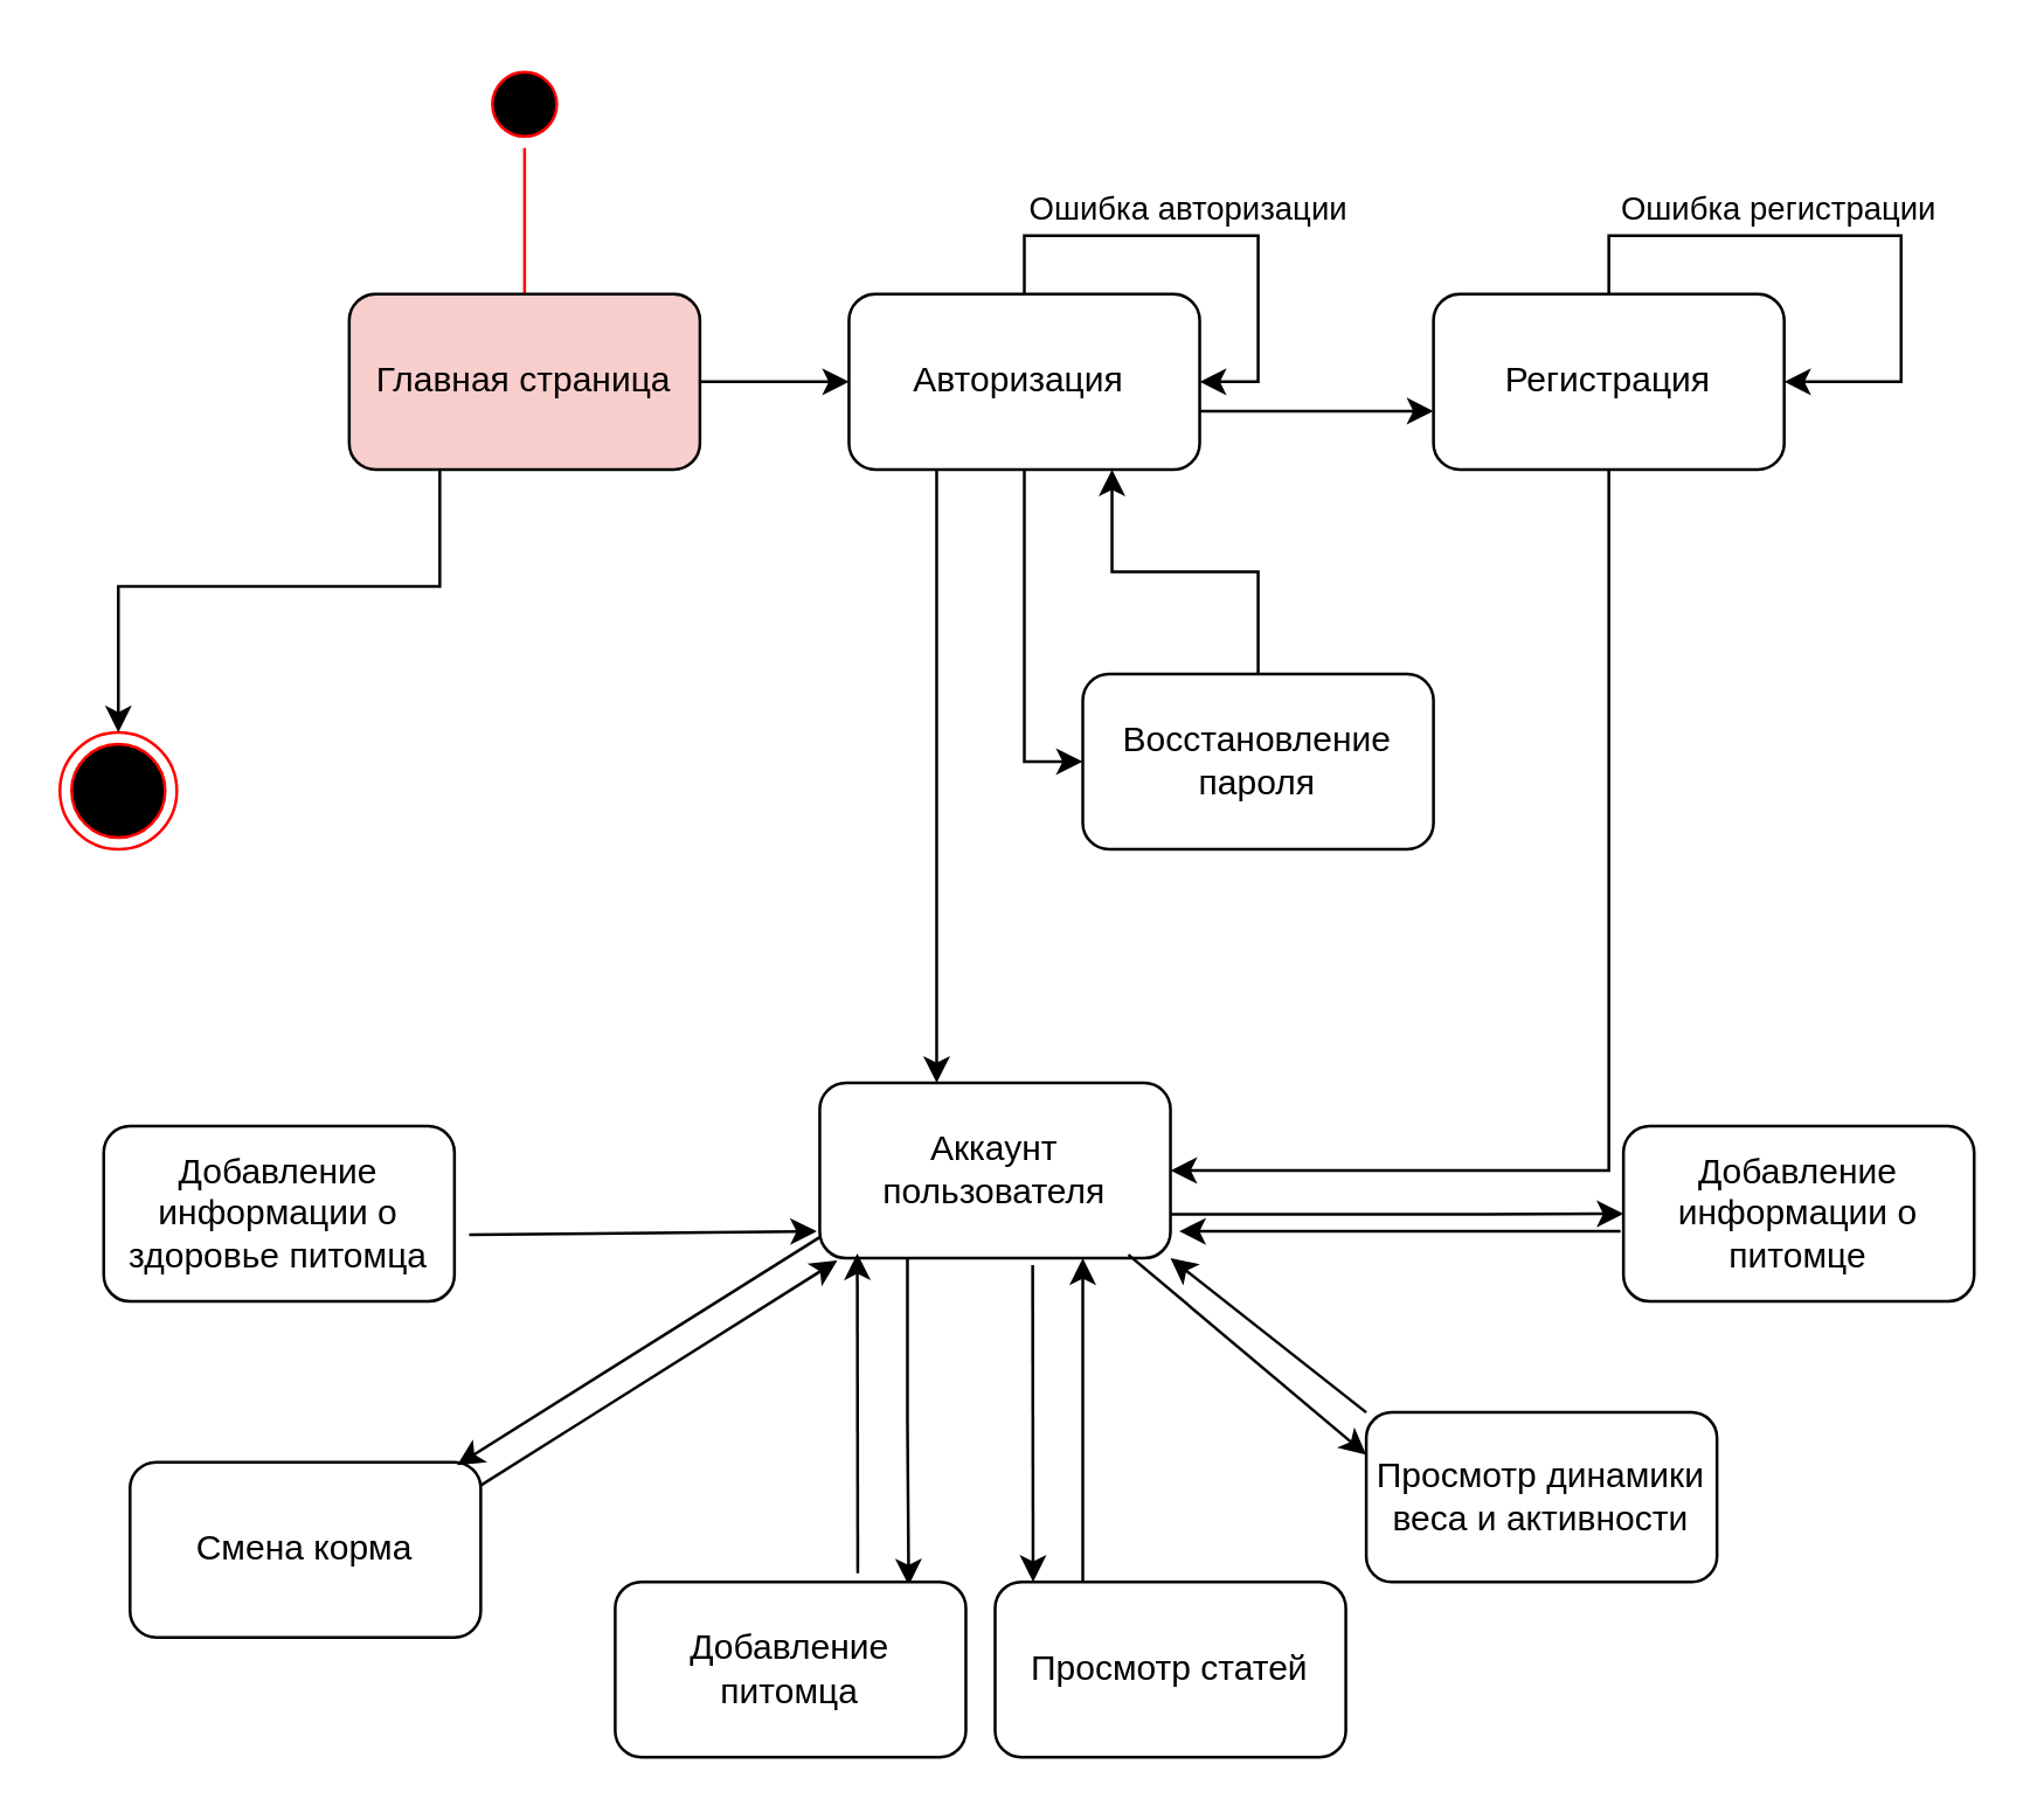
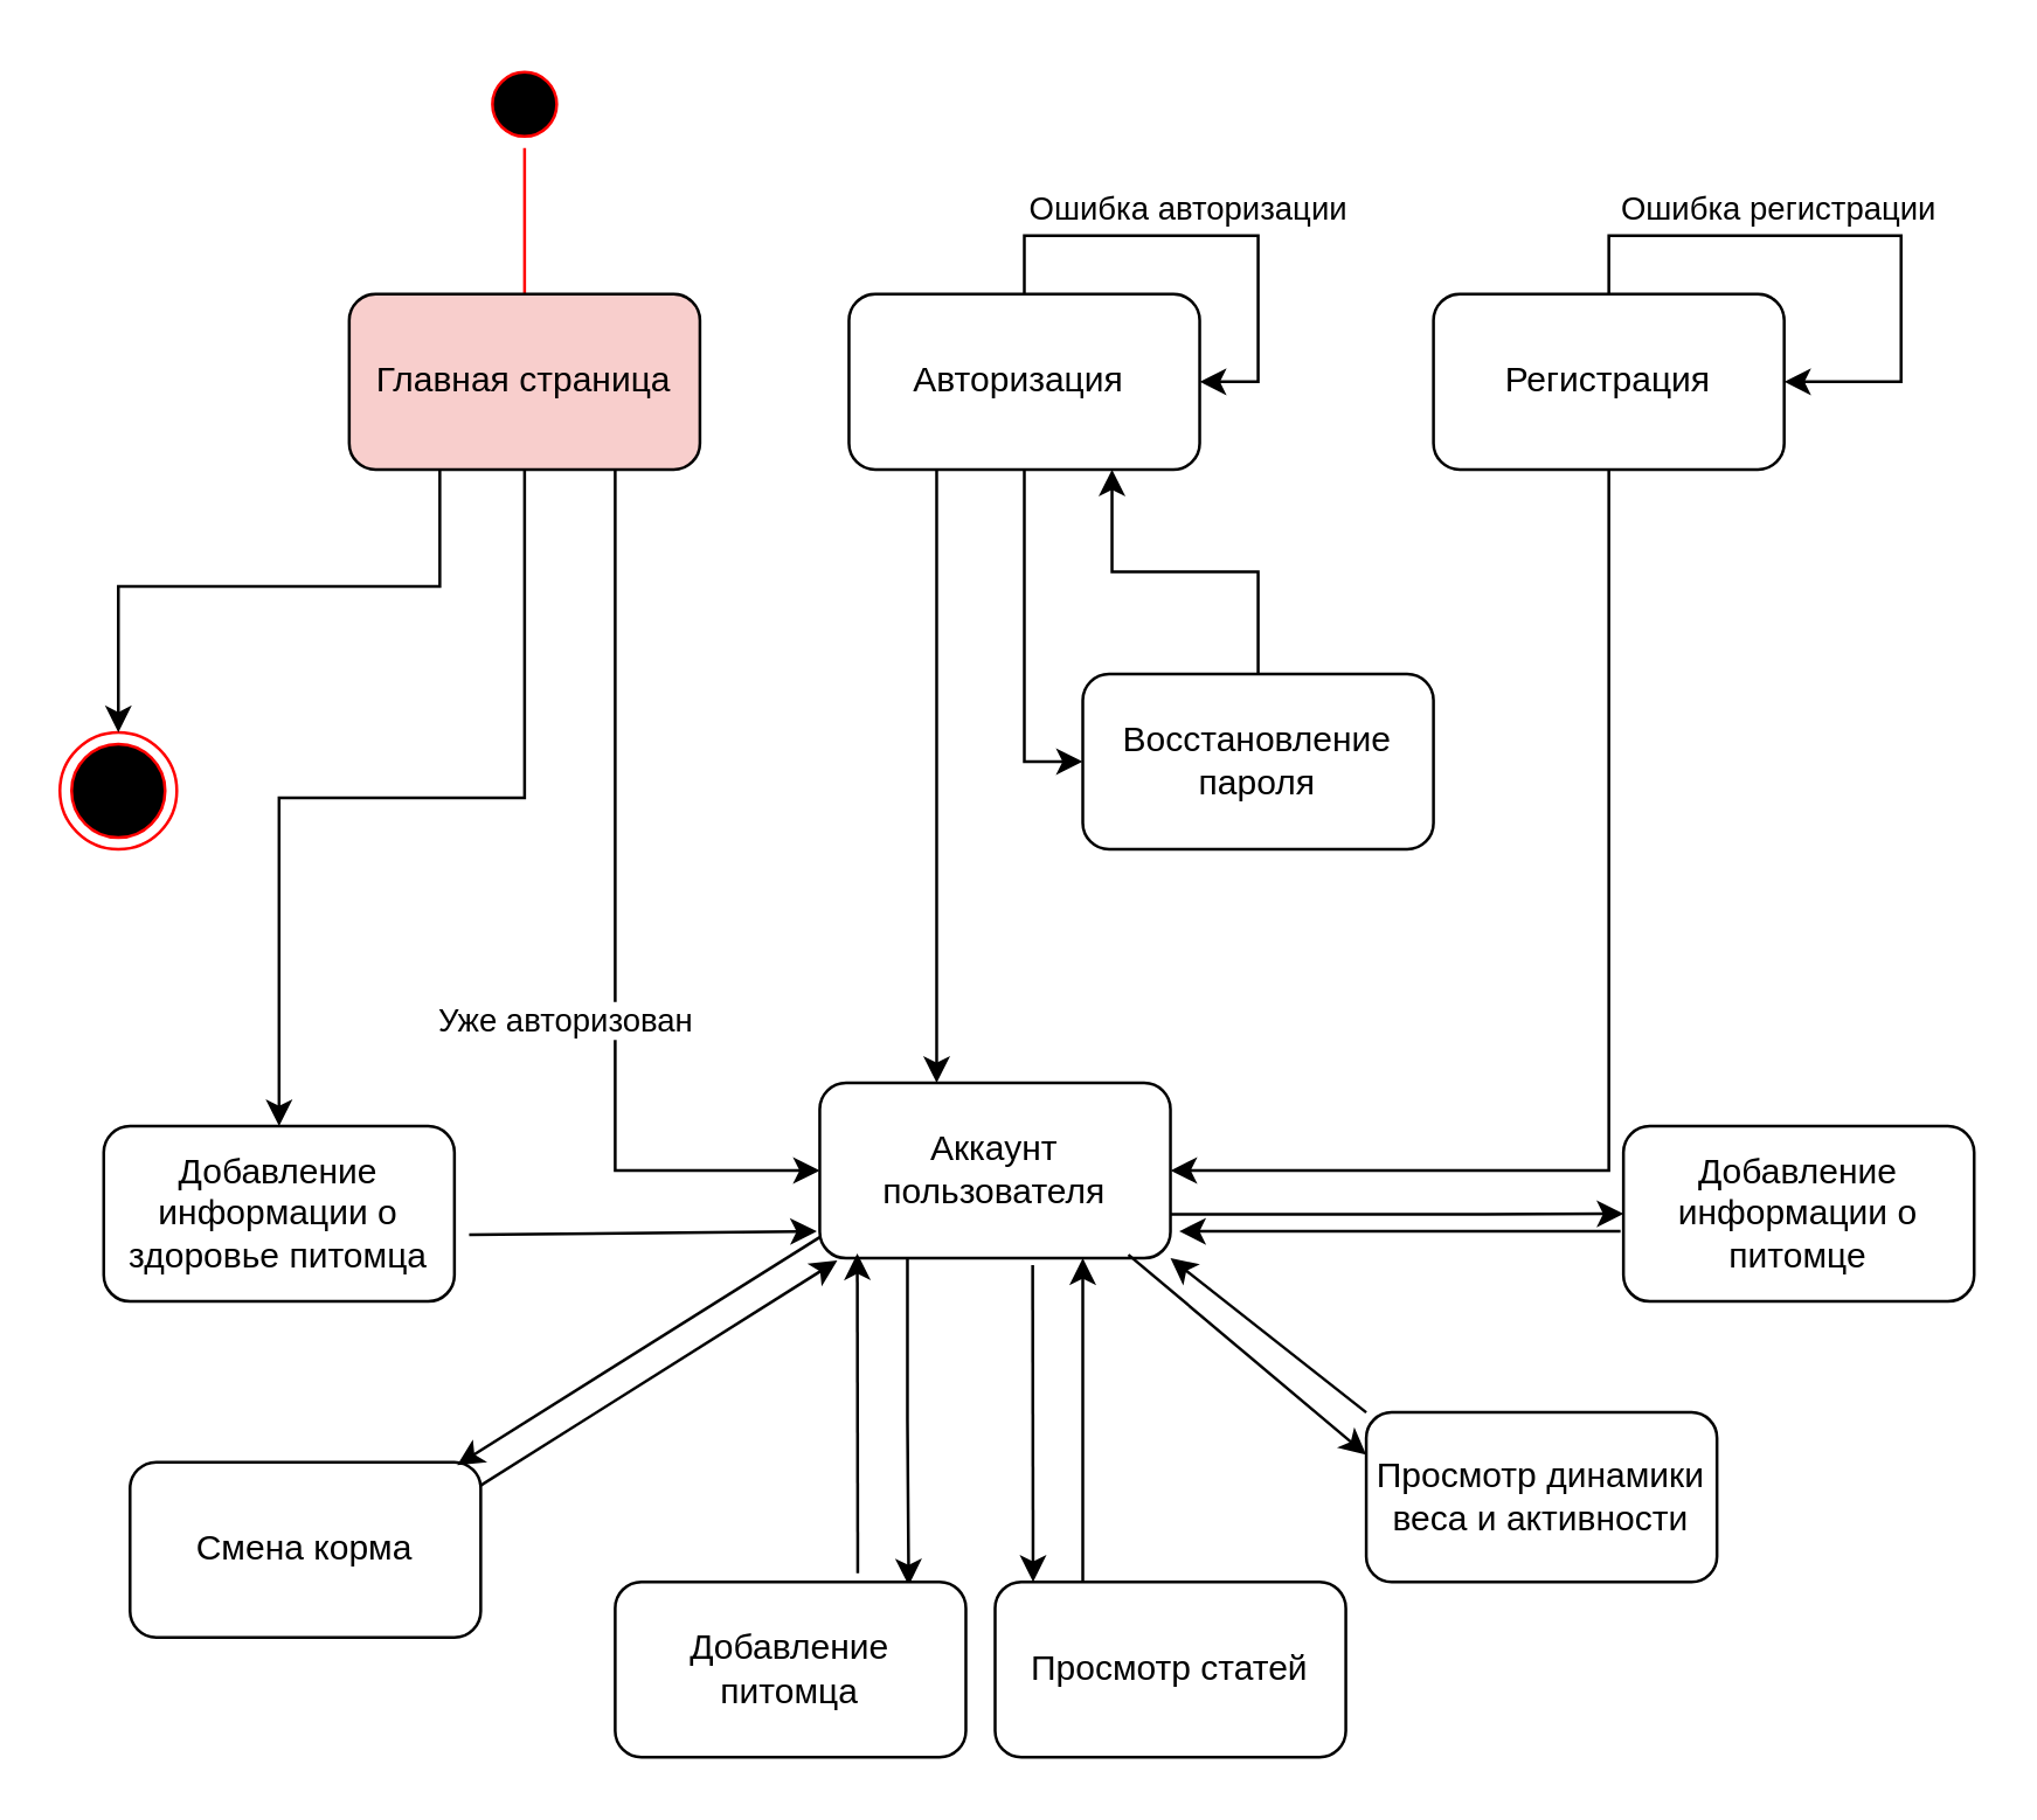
- <mxCell id="5" style="edgeStyle=orthogonalEdgeStyle;rounded=0;orthogonalLoop=1;jettySize=auto;html=1;" edge="1" parent="1" source="9" target="16"><mxGeometry relative="1" as="geometry" /></mxCell>
+ <mxCell id="5" style="edgeStyle=orthogonalEdgeStyle;rounded=0;orthogonalLoop=1;jettySize=auto;html=1;" edge="1" parent="1" source="9" target="28"><mxGeometry relative="1" as="geometry" /></mxCell>
- <mxCell id="14" value="" style="edgeStyle=orthogonalEdgeStyle;rounded=0;orthogonalLoop=1;jettySize=auto;html=1;" edge="1" parent="1" source="16" target="21"><mxGeometry relative="1" as="geometry"><Array as="points"><mxPoint x="450" y="140.2" /><mxPoint x="450" y="140.2" /></Array></mxGeometry></mxCell>
+ <mxCell id="6" style="edgeStyle=orthogonalEdgeStyle;rounded=0;orthogonalLoop=1;jettySize=auto;html=1;entryX=0;entryY=0.5;entryDx=0;entryDy=0;" edge="1" parent="1" source="9" target="12"><mxGeometry relative="1" as="geometry"><Array as="points"><mxPoint x="210" y="400.2" /></Array></mxGeometry></mxCell>
+ <mxCell id="7" value="Уже авторизован" style="edgeLabel;html=1;align=center;verticalAlign=middle;resizable=0;points=[];" vertex="1" connectable="0" parent="6"><mxGeometry x="0.254" y="4" relative="1" as="geometry"><mxPoint x="-22" y="-6" as="offset" /></mxGeometry></mxCell>
